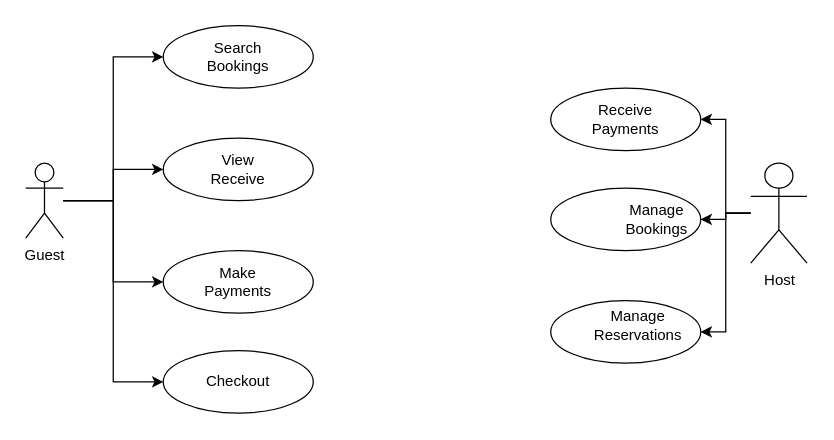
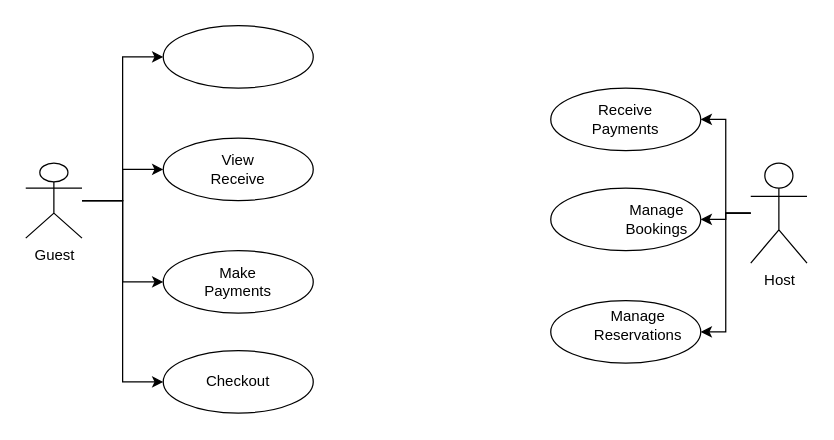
- <mxCell id="8" value="Search Bookings" style="text;html=1;align=center;verticalAlign=middle;whiteSpace=wrap;rounded=0;" vertex="1" parent="1"><mxGeometry x="160" y="30" width="60" height="30" as="geometry" /></mxCell>
- <mxCell id="6" value="Guest" style="shape=umlActor;verticalLabelPosition=bottom;verticalAlign=top;html=1;outlineConnect=0;labelBorderColor=none;" vertex="1" parent="1"><mxGeometry x="20" y="130" width="30" height="60" as="geometry" /></mxCell>
+ <mxCell id="6" value="Guest" style="shape=umlActor;verticalLabelPosition=bottom;verticalAlign=top;html=1;outlineConnect=0;labelBorderColor=none;" vertex="1" parent="1"><mxGeometry x="20" y="130" width="45" height="60" as="geometry" /></mxCell>
